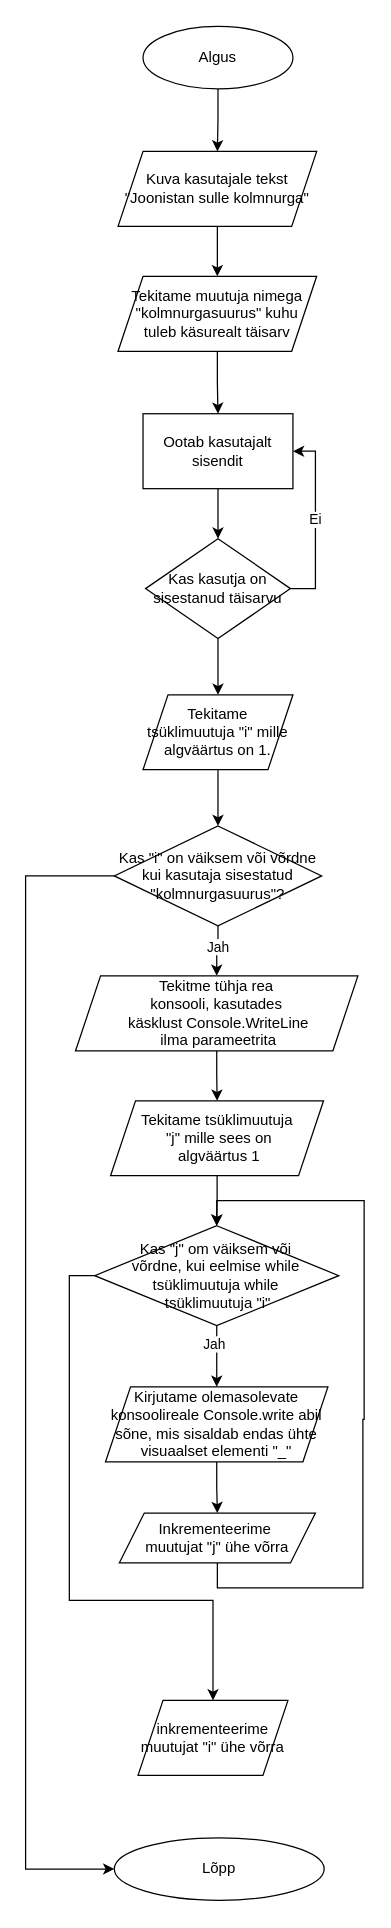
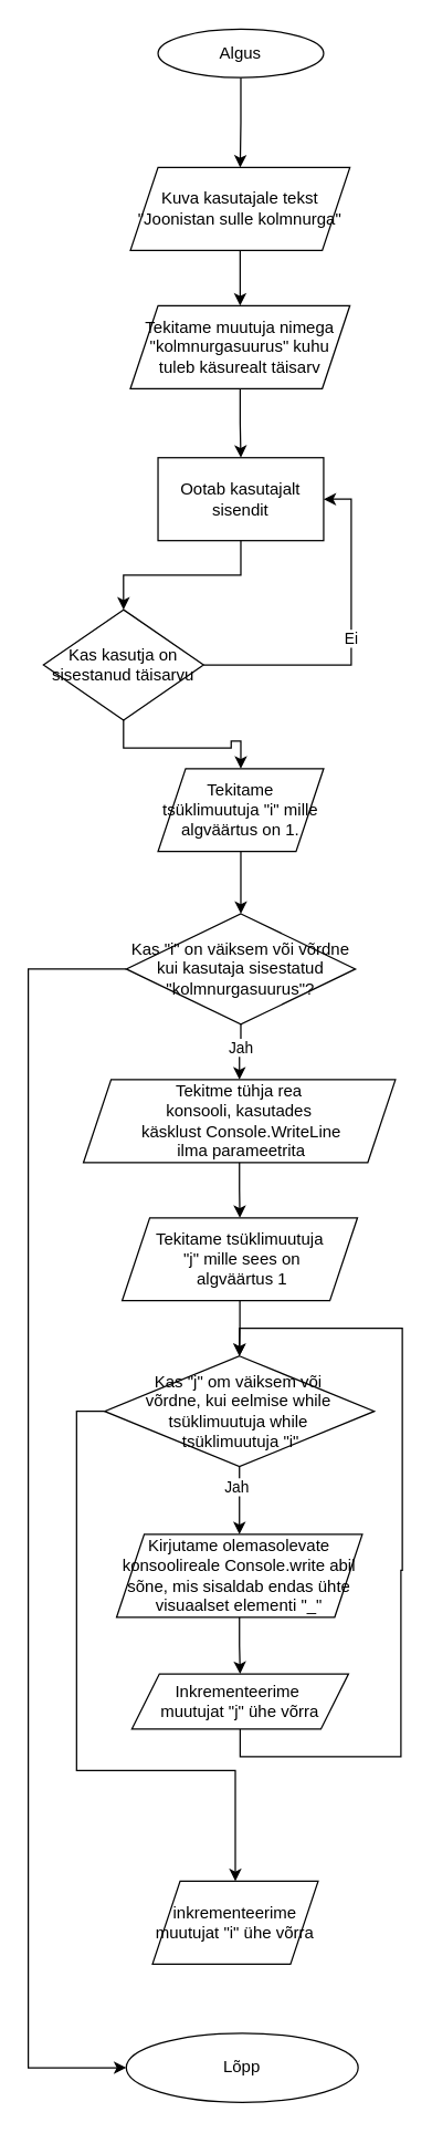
- <mxCell id="3" value="Algus" style="ellipse;whiteSpace=wrap;html=1;" vertex="1" parent="1"><mxGeometry x="114" y="20" width="120" height="50" as="geometry" /></mxCell>
+ <mxCell id="3" value="Algus" style="ellipse;whiteSpace=wrap;html=1;" vertex="1" parent="1"><mxGeometry x="114" y="20" width="120" height="35" as="geometry" /></mxCell>
- <mxCell id="13" value="Kas kasutja on sisestanud täisarvu" style="rhombus;whiteSpace=wrap;html=1;" vertex="1" parent="1"><mxGeometry x="116" y="430" width="116" height="80" as="geometry" /></mxCell>
+ <mxCell id="13" value="Kas kasutja on sisestanud täisarvu" style="rhombus;whiteSpace=wrap;html=1;" vertex="1" parent="1"><mxGeometry x="31" y="440" width="116" height="80" as="geometry" /></mxCell>
